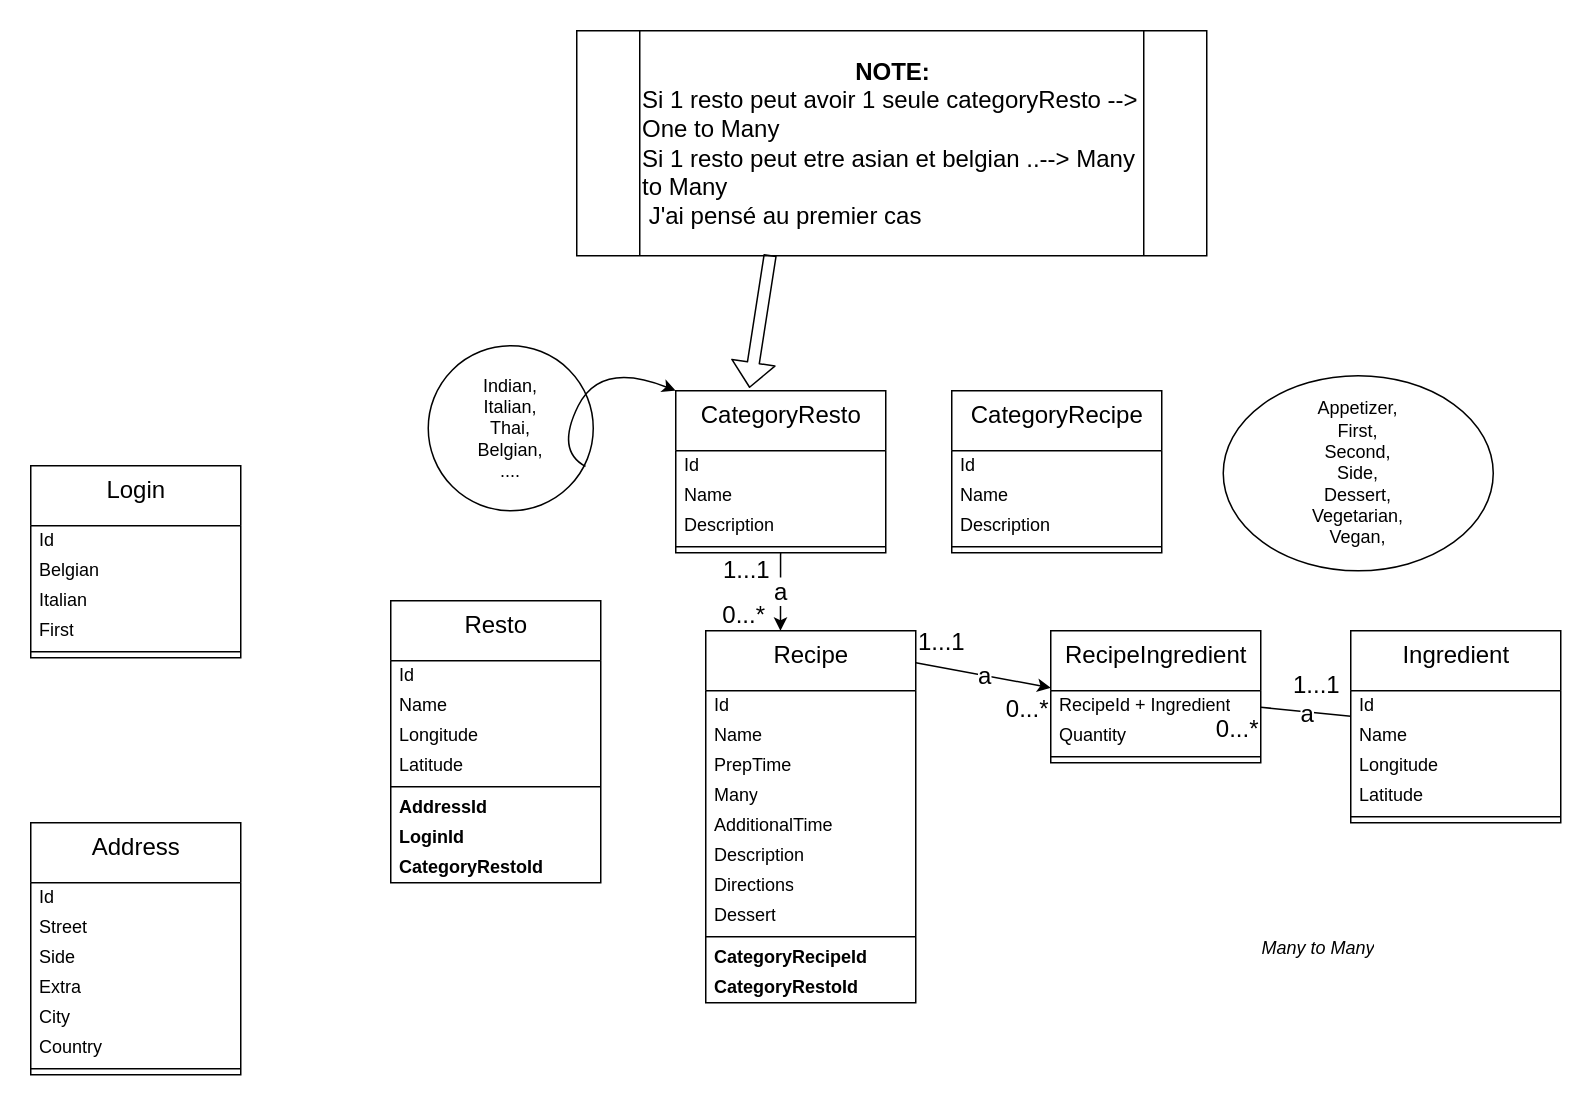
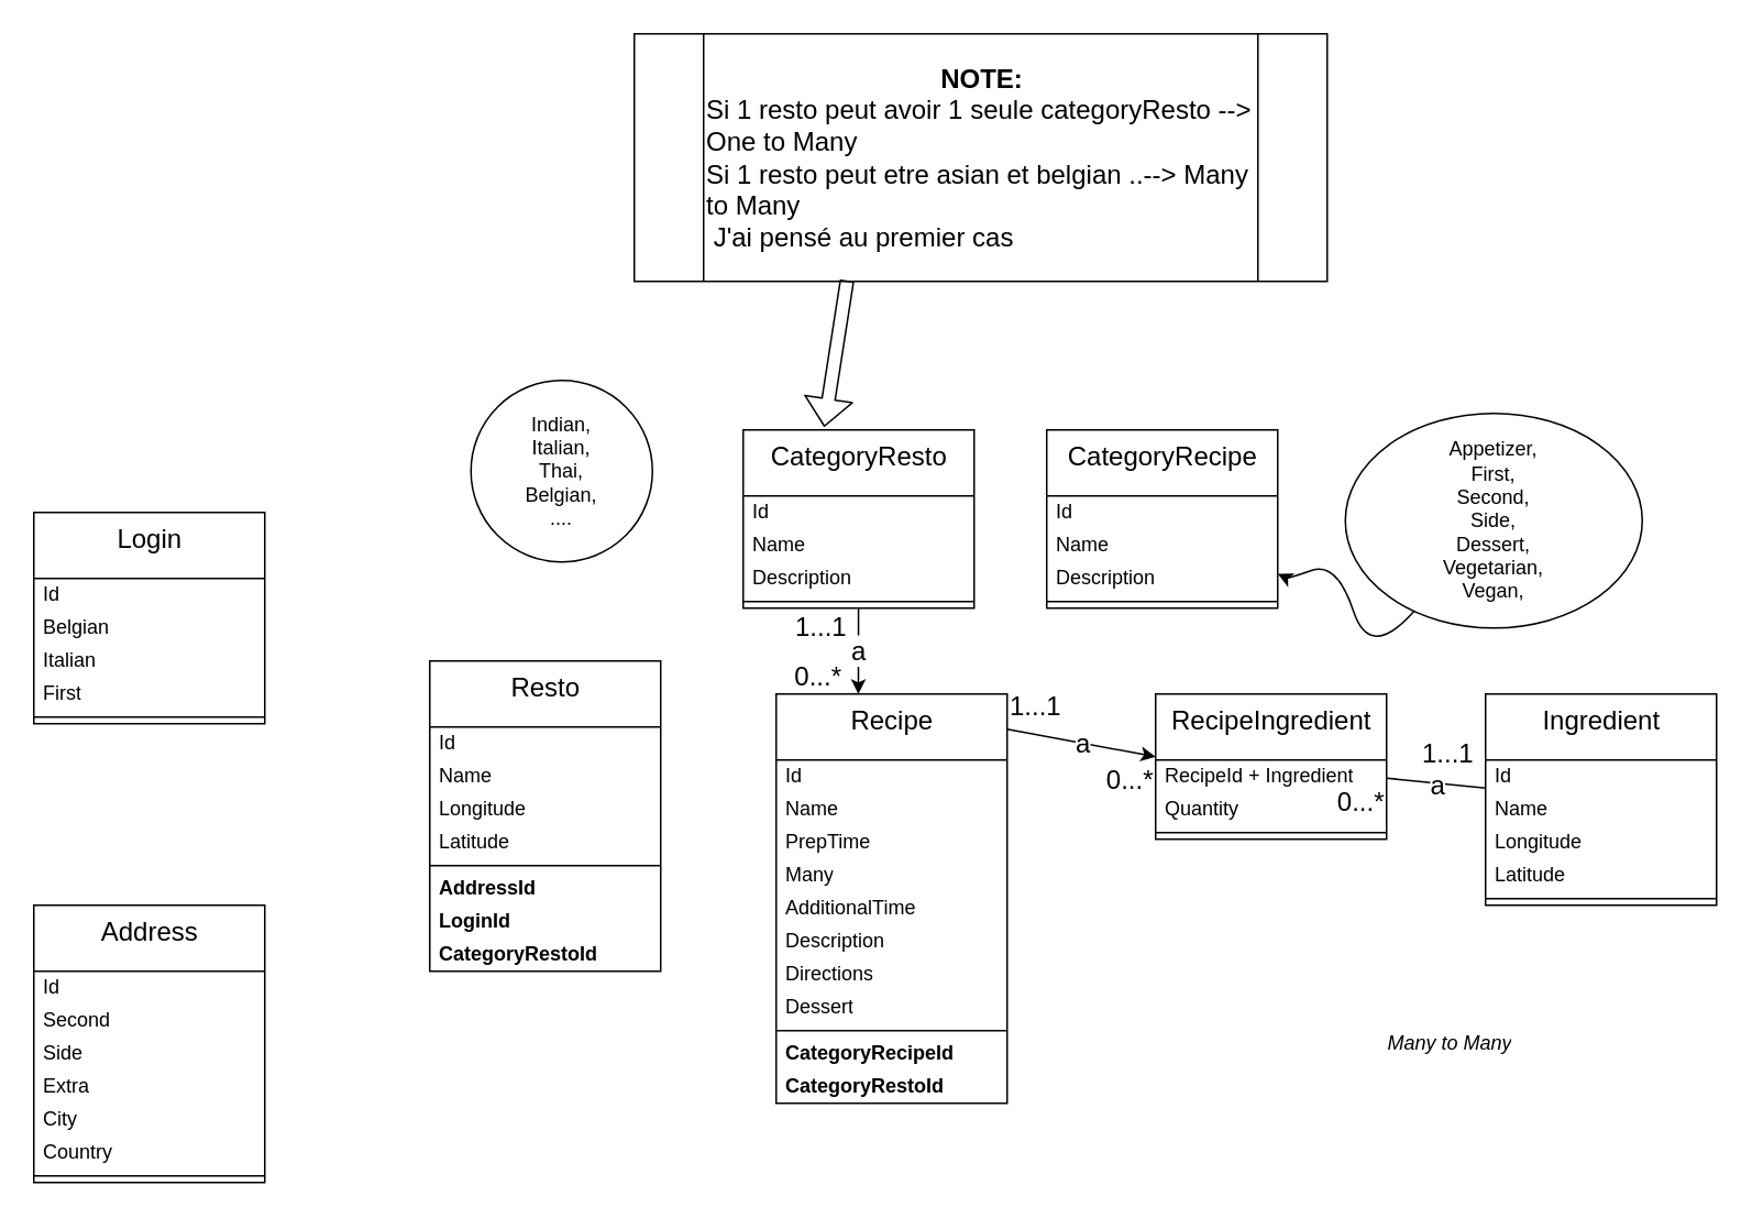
- <mxCell id="31" value="" style="curved=1;endArrow=classic;html=1;fontSize=16;exitX=0.953;exitY=0.731;exitDx=0;exitDy=0;exitPerimeter=0;entryX=0;entryY=0;entryDx=0;entryDy=0;" parent="1" source="30" target="17" edge="1"><mxGeometry width="50" height="50" relative="1" as="geometry"><mxPoint x="390" y="320" as="sourcePoint" /><mxPoint x="440" y="270" as="targetPoint" /><Array as="points"><mxPoint x="370" y="300" /><mxPoint x="400" y="240" /></Array></mxGeometry></mxCell>
+ <mxCell id="62" value="" style="curved=1;endArrow=classic;html=1;fontSize=16;" parent="1" source="61" target="56" edge="1"><mxGeometry width="50" height="50" relative="1" as="geometry"><mxPoint x="780" y="400" as="sourcePoint" /><mxPoint x="830" y="350" as="targetPoint" /><Array as="points"><mxPoint x="830" y="400" /><mxPoint x="810" y="340" /><mxPoint x="780" y="350" /></Array></mxGeometry></mxCell>
- <mxCell id="24" value="Street" style="text;html=1;strokeColor=none;fillColor=none;align=left;verticalAlign=middle;spacingLeft=4;spacingRight=4;overflow=hidden;rotatable=0;points=[[0,0.5],[1,0.5]];portConstraint=eastwest;" parent="22" vertex="1"><mxGeometry y="60" width="140" height="20" as="geometry" /></mxCell>
+ <mxCell id="24" value="Second" style="text;html=1;strokeColor=none;fillColor=none;align=left;verticalAlign=middle;spacingLeft=4;spacingRight=4;overflow=hidden;rotatable=0;points=[[0,0.5],[1,0.5]];portConstraint=eastwest;" parent="22" vertex="1"><mxGeometry y="60" width="140" height="20" as="geometry" /></mxCell>
